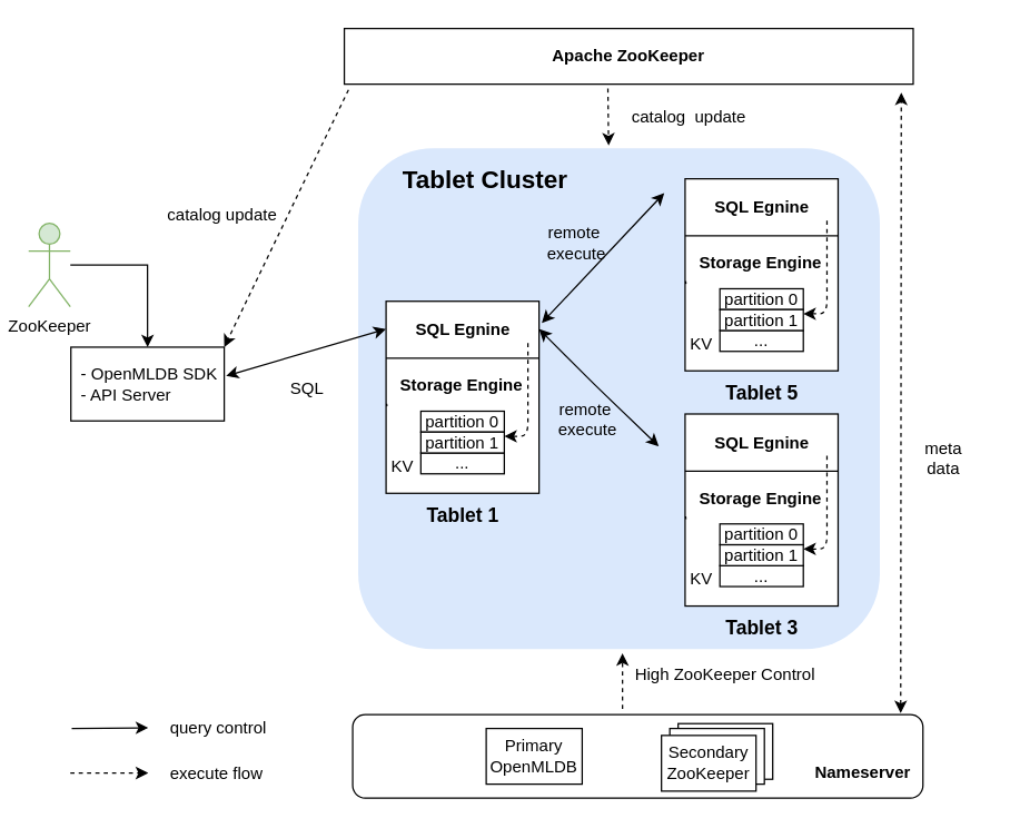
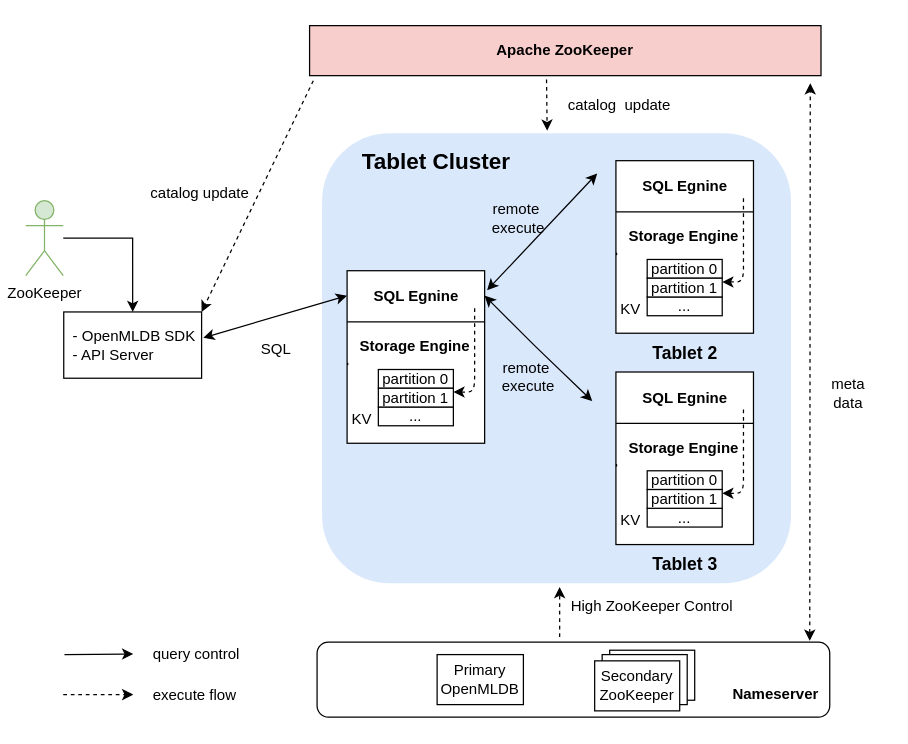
- <mxCell id="8" value="Apache ZooKeeper" style="rounded=0;whiteSpace=wrap;html=1;fontStyle=1" parent="1" vertex="1"><mxGeometry x="247" y="20" width="409" height="40" as="geometry" /></mxCell>
+ <mxCell id="8" value="Apache ZooKeeper" style="rounded=0;whiteSpace=wrap;html=1;fontStyle=1;fillColor=#f8cecc;" parent="1" vertex="1"><mxGeometry x="247" y="20" width="409" height="40" as="geometry" /></mxCell>
- <mxCell id="45" value="Tablet 5" style="text;html=1;strokeColor=none;fillColor=none;align=center;verticalAlign=middle;whiteSpace=wrap;rounded=0;dashed=1;fontStyle=1;fontSize=14;" parent="39" vertex="1"><mxGeometry x="25.5" y="144" width="73" height="20" as="geometry" /></mxCell>
+ <mxCell id="45" value="Tablet 2" style="text;html=1;strokeColor=none;fillColor=none;align=center;verticalAlign=middle;whiteSpace=wrap;rounded=0;dashed=1;fontStyle=1;fontSize=14;" parent="39" vertex="1"><mxGeometry x="25.5" y="144" width="73" height="20" as="geometry" /></mxCell>
- <mxCell id="15" value="meta data" style="text;html=1;strokeColor=none;fillColor=none;align=center;verticalAlign=middle;whiteSpace=wrap;rounded=0;dashed=1;" parent="1" vertex="1"><mxGeometry x="653.004" y="319" width="50" height="20" as="geometry" /></mxCell>
+ <mxCell id="15" value="meta data" style="text;html=1;strokeColor=none;fillColor=none;align=center;verticalAlign=middle;whiteSpace=wrap;rounded=0;dashed=1;" parent="1" vertex="1"><mxGeometry x="653.004" y="304" width="50" height="20" as="geometry" /></mxCell>
- <mxCell id="32" value="Tablet 1" style="text;html=1;strokeColor=none;fillColor=none;align=center;verticalAlign=middle;whiteSpace=wrap;rounded=0;dashed=1;fontStyle=1;fontSize=14;" parent="26" vertex="1"><mxGeometry x="25.5" y="144" width="73" height="20" as="geometry" /></mxCell>
